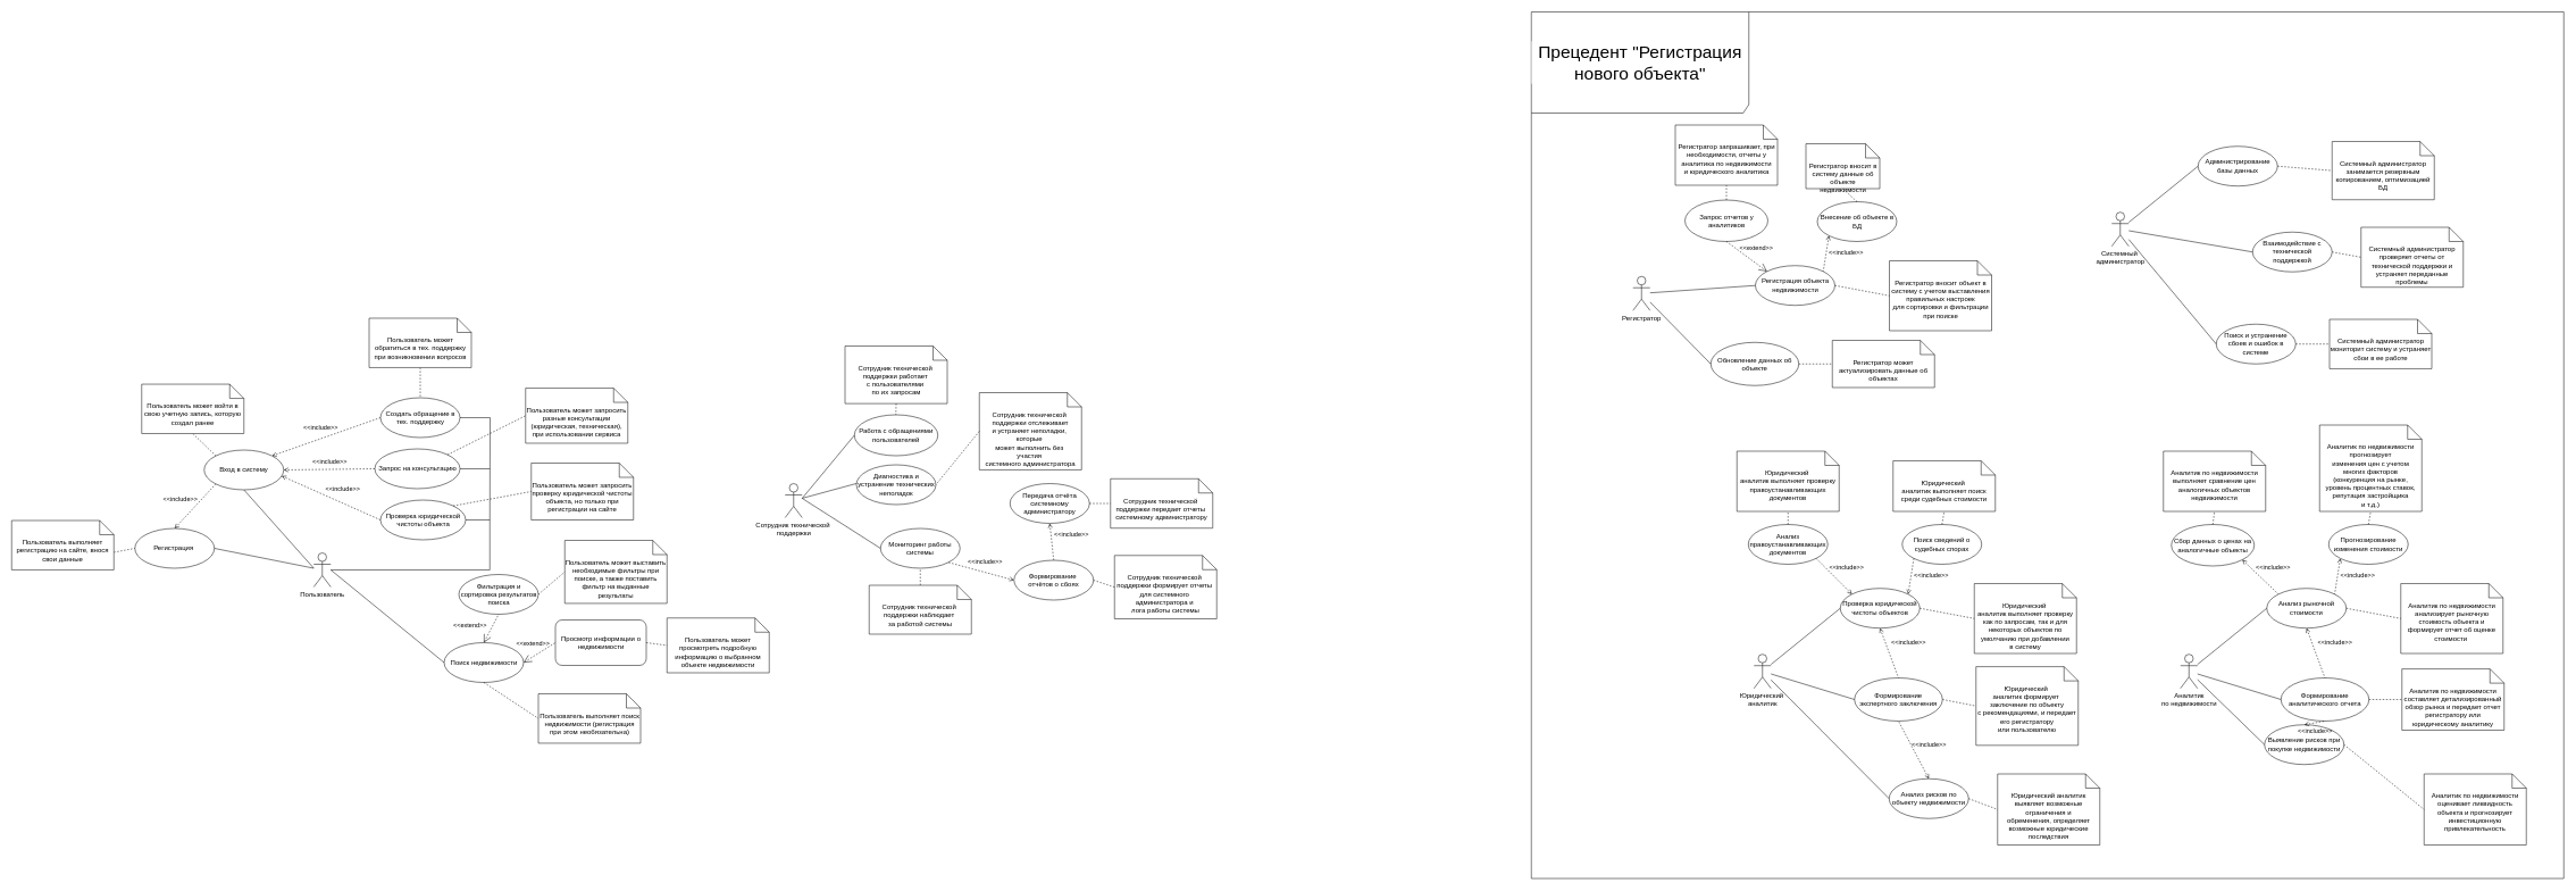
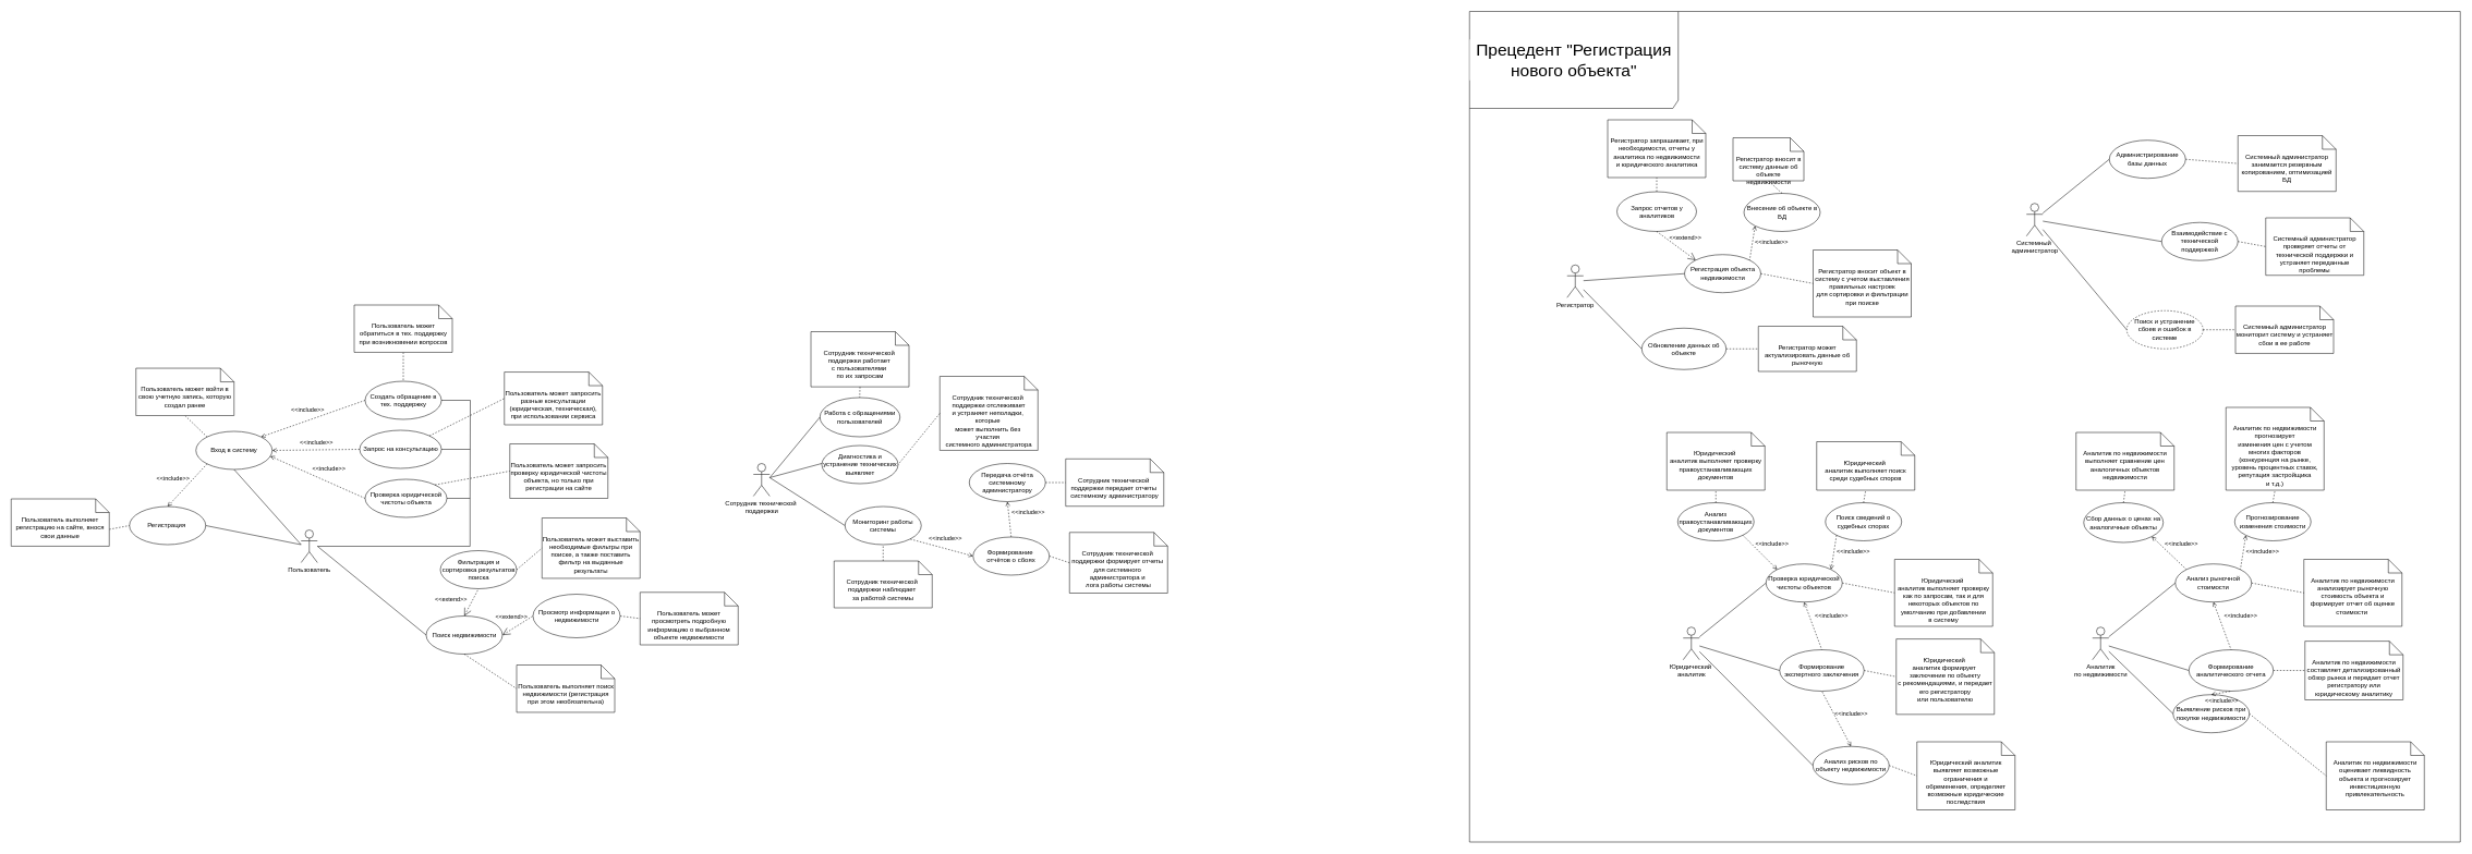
- <mxCell id="62" value="Поиск и устранение сбоев и ошибок в системе" style="ellipse;whiteSpace=wrap;html=1;" vertex="1" parent="1"><mxGeometry x="3902" y="569.44" width="140" height="70" as="geometry" /></mxCell>
+ <mxCell id="62" value="Поиск и устранение сбоев и ошибок в системе" style="ellipse;whiteSpace=wrap;html=1;dashed=1;" vertex="1" parent="1"><mxGeometry x="3902" y="569.44" width="140" height="70" as="geometry" /></mxCell>
- <mxCell id="126" value="&lt;span style=&quot;text-wrap-mode: nowrap;&quot;&gt;Регистратор может&lt;br&gt;актуализировать данные об&lt;br&gt;объектах&lt;/span&gt;" style="shape=note2;boundedLbl=1;whiteSpace=wrap;html=1;size=25;verticalAlign=top;align=center;" vertex="1" parent="1"><mxGeometry x="3226" y="598" width="180" height="83" as="geometry" /></mxCell>
+ <mxCell id="126" value="&lt;span style=&quot;text-wrap-mode: nowrap;&quot;&gt;Регистратор может&lt;br&gt;актуализировать данные об&lt;br&gt;рыночную&lt;/span&gt;" style="shape=note2;boundedLbl=1;whiteSpace=wrap;html=1;size=25;verticalAlign=top;align=center;" vertex="1" parent="1"><mxGeometry x="3226" y="598" width="180" height="83" as="geometry" /></mxCell>
- <mxCell id="28" value="Диагностика и устранение технических неполадок" style="ellipse;whiteSpace=wrap;html=1;" vertex="1" parent="1"><mxGeometry x="1507.5" y="817" width="140" height="70" as="geometry" /></mxCell>
+ <mxCell id="28" value="Диагностика и устранение технических выявляет" style="ellipse;whiteSpace=wrap;html=1;" vertex="1" parent="1"><mxGeometry x="1507.5" y="817" width="140" height="70" as="geometry" /></mxCell>
- <mxCell id="91" value="&lt;span style=&quot;text-wrap-mode: nowrap;&quot;&gt;Юридический&amp;nbsp;&lt;/span&gt;&lt;div style=&quot;text-wrap-mode: nowrap;&quot;&gt;аналитик выполняет поиск&lt;br&gt;среди судебных стоимости&lt;/div&gt;" style="shape=note2;boundedLbl=1;whiteSpace=wrap;html=1;size=25;verticalAlign=top;align=center;" vertex="1" parent="1"><mxGeometry x="3333" y="810" width="180" height="89" as="geometry" /></mxCell>
+ <mxCell id="91" value="&lt;span style=&quot;text-wrap-mode: nowrap;&quot;&gt;Юридический&amp;nbsp;&lt;/span&gt;&lt;div style=&quot;text-wrap-mode: nowrap;&quot;&gt;аналитик выполняет поиск&lt;br&gt;среди судебных споров&lt;/div&gt;" style="shape=note2;boundedLbl=1;whiteSpace=wrap;html=1;size=25;verticalAlign=top;align=center;" vertex="1" parent="1"><mxGeometry x="3333" y="810" width="180" height="89" as="geometry" /></mxCell>
- <mxCell id="10" value="Просмотр информации о недвижимости" style="whiteSpace=wrap;html=1;rounded=1;" vertex="1" parent="1"><mxGeometry x="977.5" y="1090" width="160" height="80" as="geometry" /></mxCell>
+ <mxCell id="10" value="Просмотр информации о недвижимости" style="ellipse;whiteSpace=wrap;html=1;" vertex="1" parent="1"><mxGeometry x="977.5" y="1090" width="160" height="80" as="geometry" /></mxCell>
